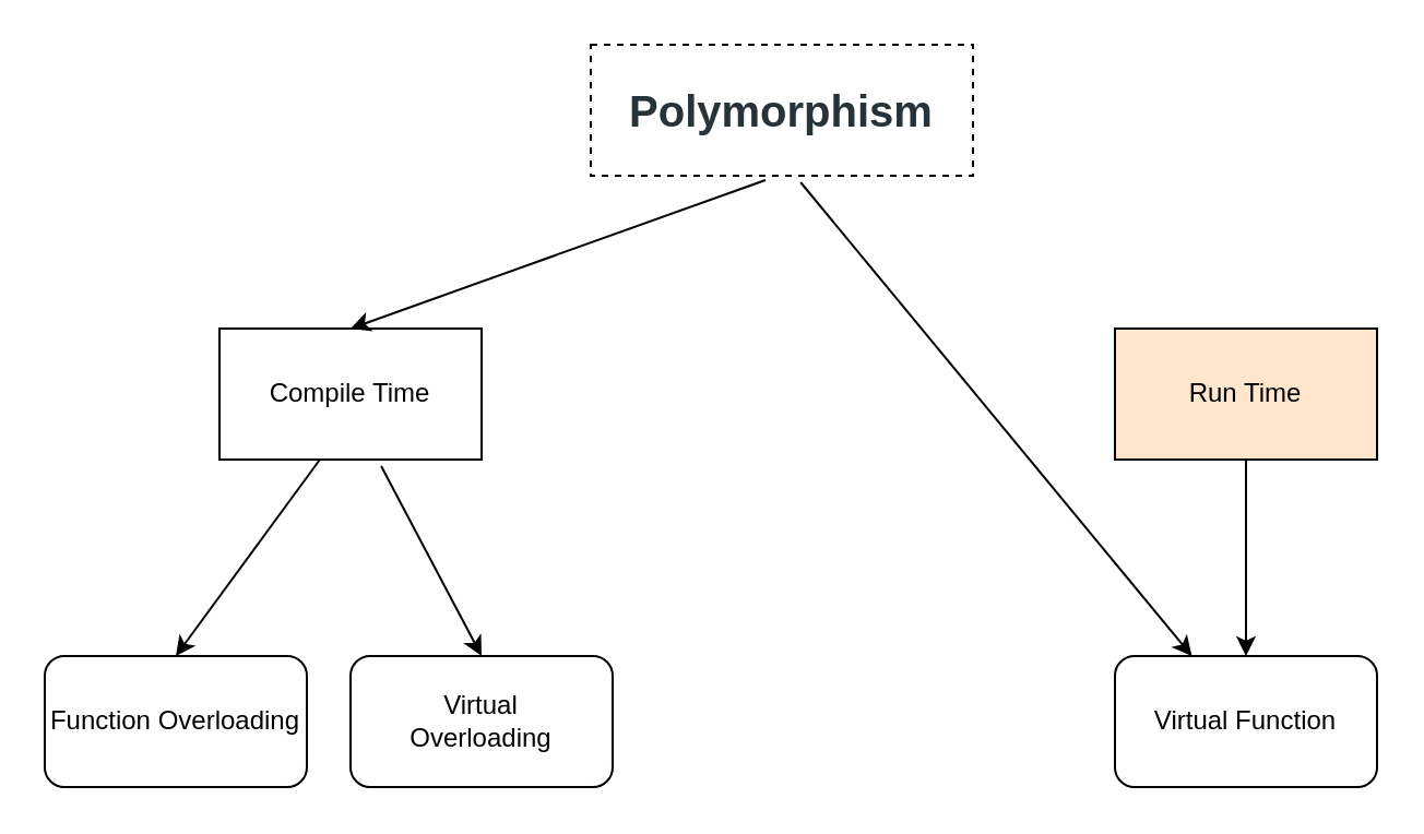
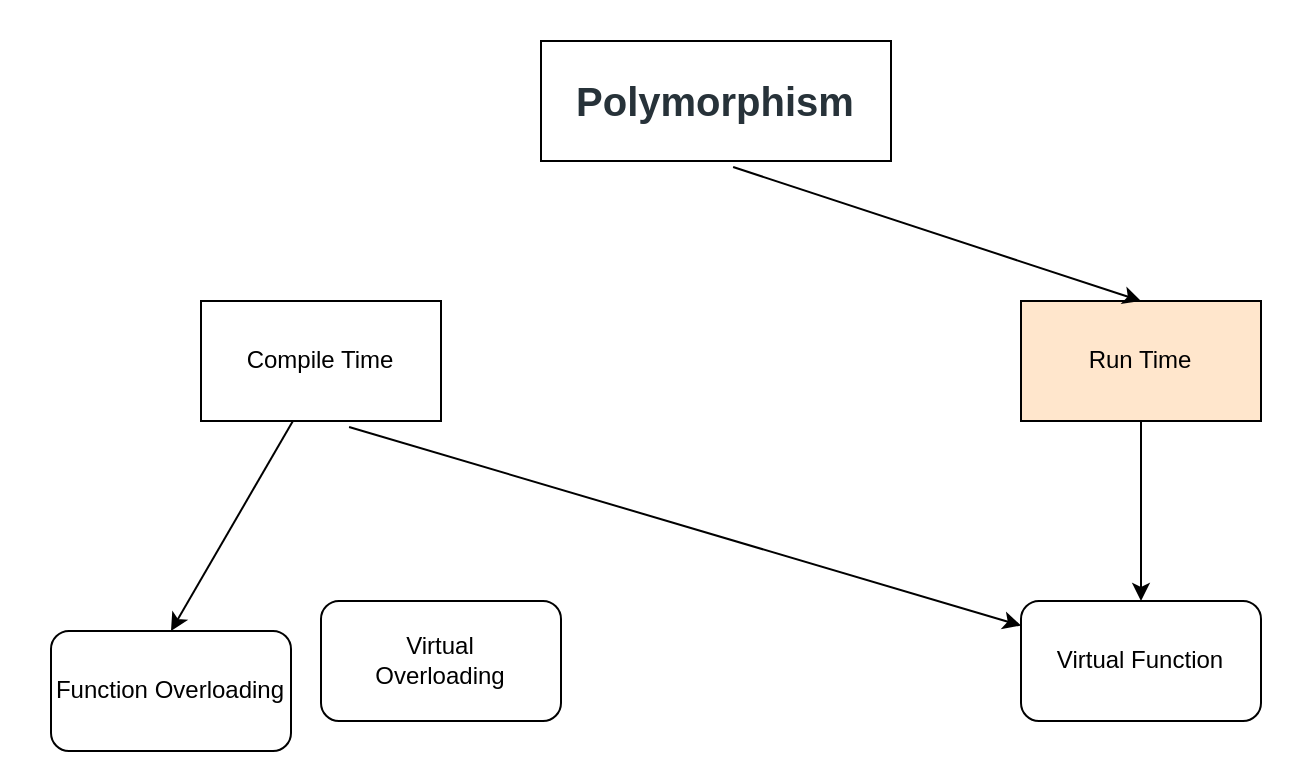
- <mxCell id="2" value="&lt;span style=&quot;color: rgb(39 , 50 , 57) ; font-family: , sans-serif ; font-weight: 600 ; text-align: left ; background-color: rgb(255 , 255 , 255)&quot;&gt;&lt;font style=&quot;font-size: 20px&quot;&gt;Polymorphism&lt;/font&gt;&lt;/span&gt;" style="rounded=0;whiteSpace=wrap;html=1;dashed=1;" vertex="1" parent="1"><mxGeometry x="270" y="20" width="175" height="60" as="geometry" /></mxCell>
+ <mxCell id="2" value="&lt;span style=&quot;color: rgb(39 , 50 , 57) ; font-family: , sans-serif ; font-weight: 600 ; text-align: left ; background-color: rgb(255 , 255 , 255)&quot;&gt;&lt;font style=&quot;font-size: 20px&quot;&gt;Polymorphism&lt;/font&gt;&lt;/span&gt;" style="rounded=0;whiteSpace=wrap;html=1;" vertex="1" parent="1"><mxGeometry x="270" y="20" width="175" height="60" as="geometry" /></mxCell>
- <mxCell id="8" value="" style="endArrow=classic;html=1;entryX=0.5;entryY=0;entryDx=0;entryDy=0;exitX=0.457;exitY=1.033;exitDx=0;exitDy=0;exitPerimeter=0;" edge="1" parent="1" source="2" target="3"><mxGeometry width="50" height="50" relative="1" as="geometry"><mxPoint x="170" y="130" as="sourcePoint" /><mxPoint x="220" y="80" as="targetPoint" /></mxGeometry></mxCell>
- <mxCell id="11" value="" style="endArrow=classic;html=1;exitX=0.549;exitY=1.05;exitDx=0;exitDy=0;exitPerimeter=0;" edge="1" parent="1" source="2" target="7"><mxGeometry width="50" height="50" relative="1" as="geometry"><mxPoint x="460" y="100" as="sourcePoint" /><mxPoint x="400" y="280" as="targetPoint" /></mxGeometry></mxCell>
+ <mxCell id="11" value="" style="endArrow=classic;html=1;entryX=0.5;entryY=0;entryDx=0;entryDy=0;exitX=0.549;exitY=1.05;exitDx=0;exitDy=0;exitPerimeter=0;" edge="1" parent="1" source="2" target="4"><mxGeometry width="50" height="50" relative="1" as="geometry"><mxPoint x="460" y="100" as="sourcePoint" /><mxPoint x="400" y="280" as="targetPoint" /></mxGeometry></mxCell>
- <mxCell id="10" value="" style="endArrow=classic;html=1;exitX=0.617;exitY=1.05;exitDx=0;exitDy=0;entryX=0.5;entryY=0;entryDx=0;entryDy=0;exitPerimeter=0;" edge="1" parent="1" source="3" target="6"><mxGeometry width="50" height="50" relative="1" as="geometry"><mxPoint x="190" y="210" as="sourcePoint" /><mxPoint x="204.04" y="311" as="targetPoint" /></mxGeometry></mxCell>
+ <mxCell id="10" value="" style="endArrow=classic;html=1;exitX=0.617;exitY=1.05;exitDx=0;exitDy=0;exitPerimeter=0;" edge="1" parent="1" source="3" target="7"><mxGeometry width="50" height="50" relative="1" as="geometry"><mxPoint x="190" y="210" as="sourcePoint" /><mxPoint x="204.04" y="311" as="targetPoint" /></mxGeometry></mxCell>
- <mxCell id="5" value="Function Overloading" style="rounded=1;whiteSpace=wrap;html=1;" vertex="1" parent="1"><mxGeometry x="20" y="300" width="120" height="60" as="geometry" /></mxCell>
+ <mxCell id="5" value="Function Overloading" style="rounded=1;whiteSpace=wrap;html=1;" vertex="1" parent="1"><mxGeometry x="25" y="315" width="120" height="60" as="geometry" /></mxCell>
